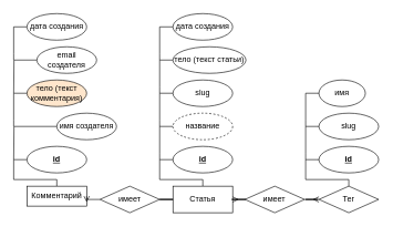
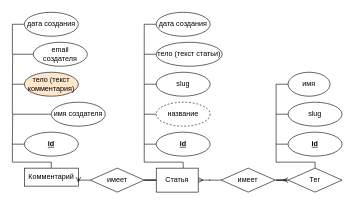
- <mxCell id="3" value="Статья" style="rounded=0;whiteSpace=wrap;html=1;" vertex="1" parent="1"><mxGeometry x="260" y="280" width="90" height="40" as="geometry" /></mxCell>
+ <mxCell id="3" value="Статья" style="rounded=0;whiteSpace=wrap;html=1;" vertex="1" parent="1"><mxGeometry x="260" y="280" width="70" height="40" as="geometry" /></mxCell>
